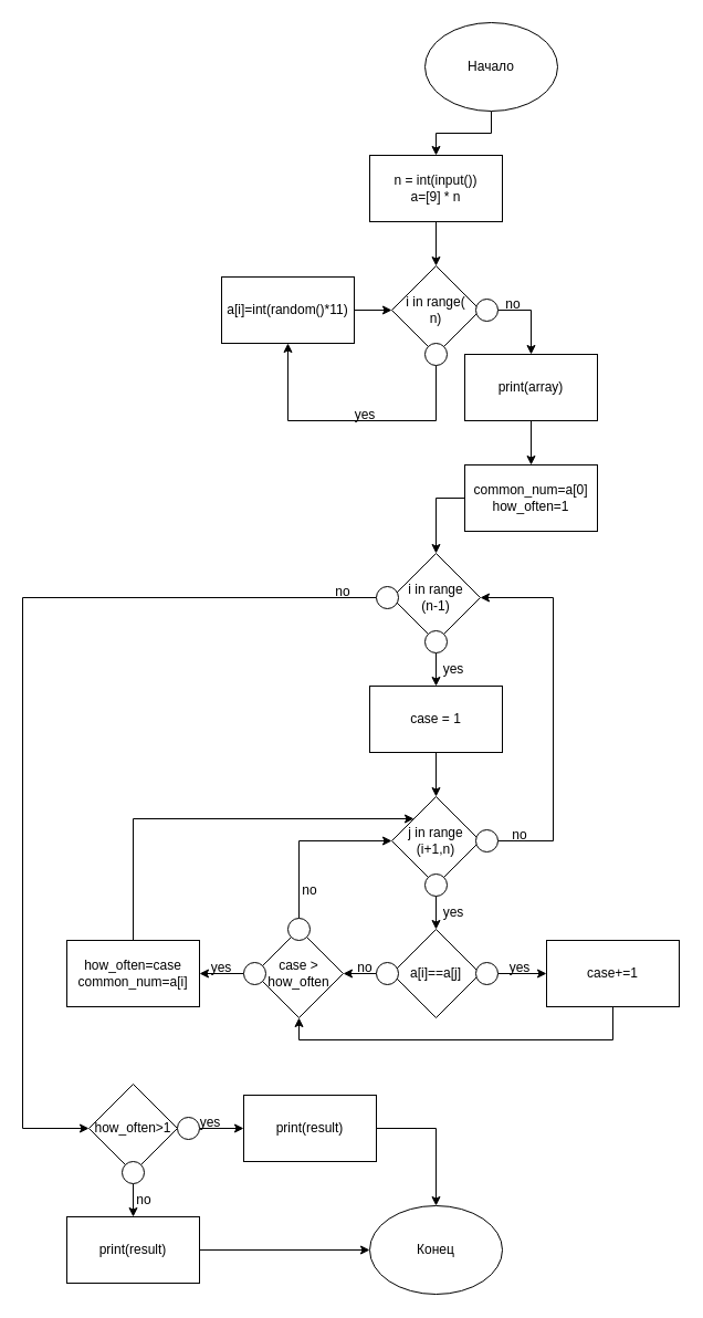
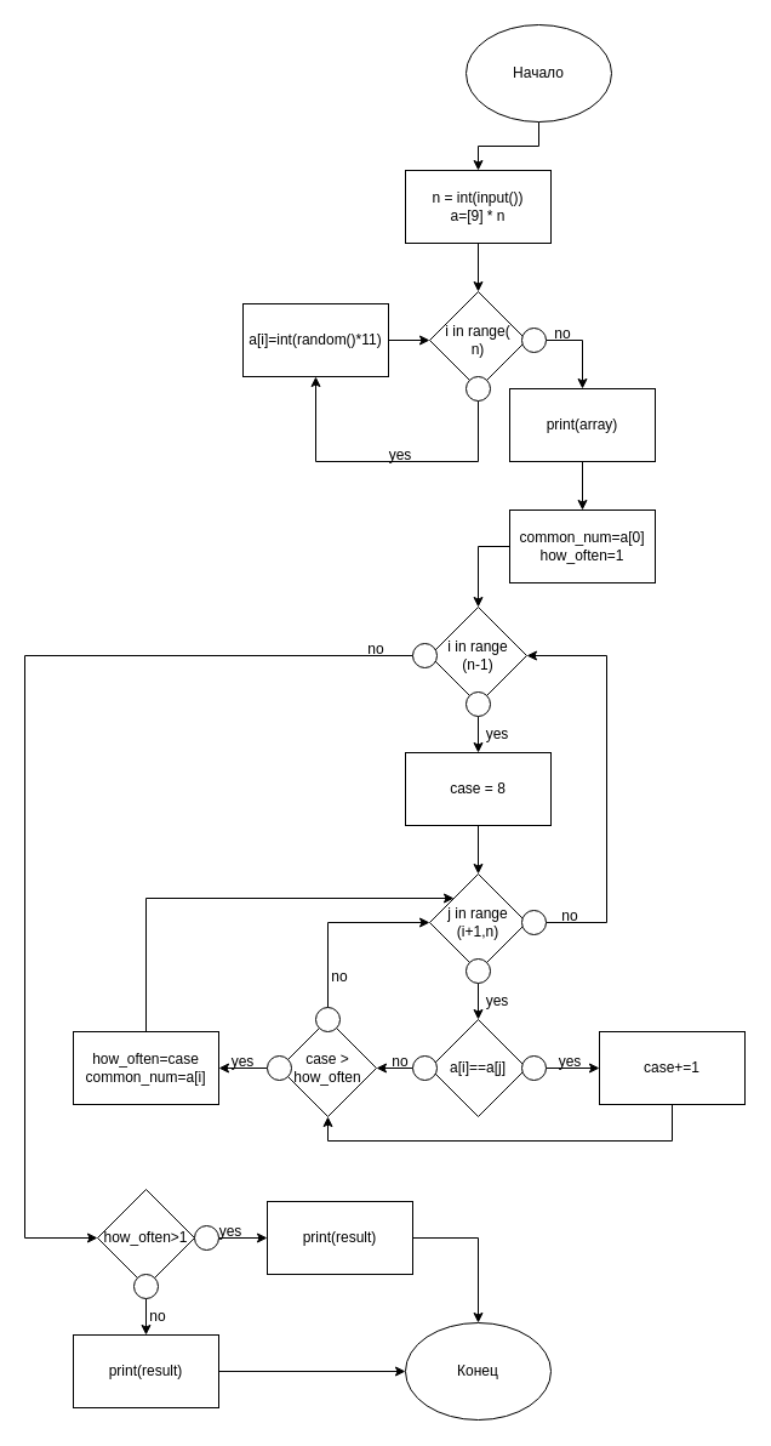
- <mxCell id="26" value="case = 1" style="rounded=0;whiteSpace=wrap;html=1;" vertex="1" parent="1"><mxGeometry x="334" y="620" width="120" height="60" as="geometry" /></mxCell>
+ <mxCell id="26" value="case = 8" style="rounded=0;whiteSpace=wrap;html=1;" vertex="1" parent="1"><mxGeometry x="334" y="620" width="120" height="60" as="geometry" /></mxCell>
